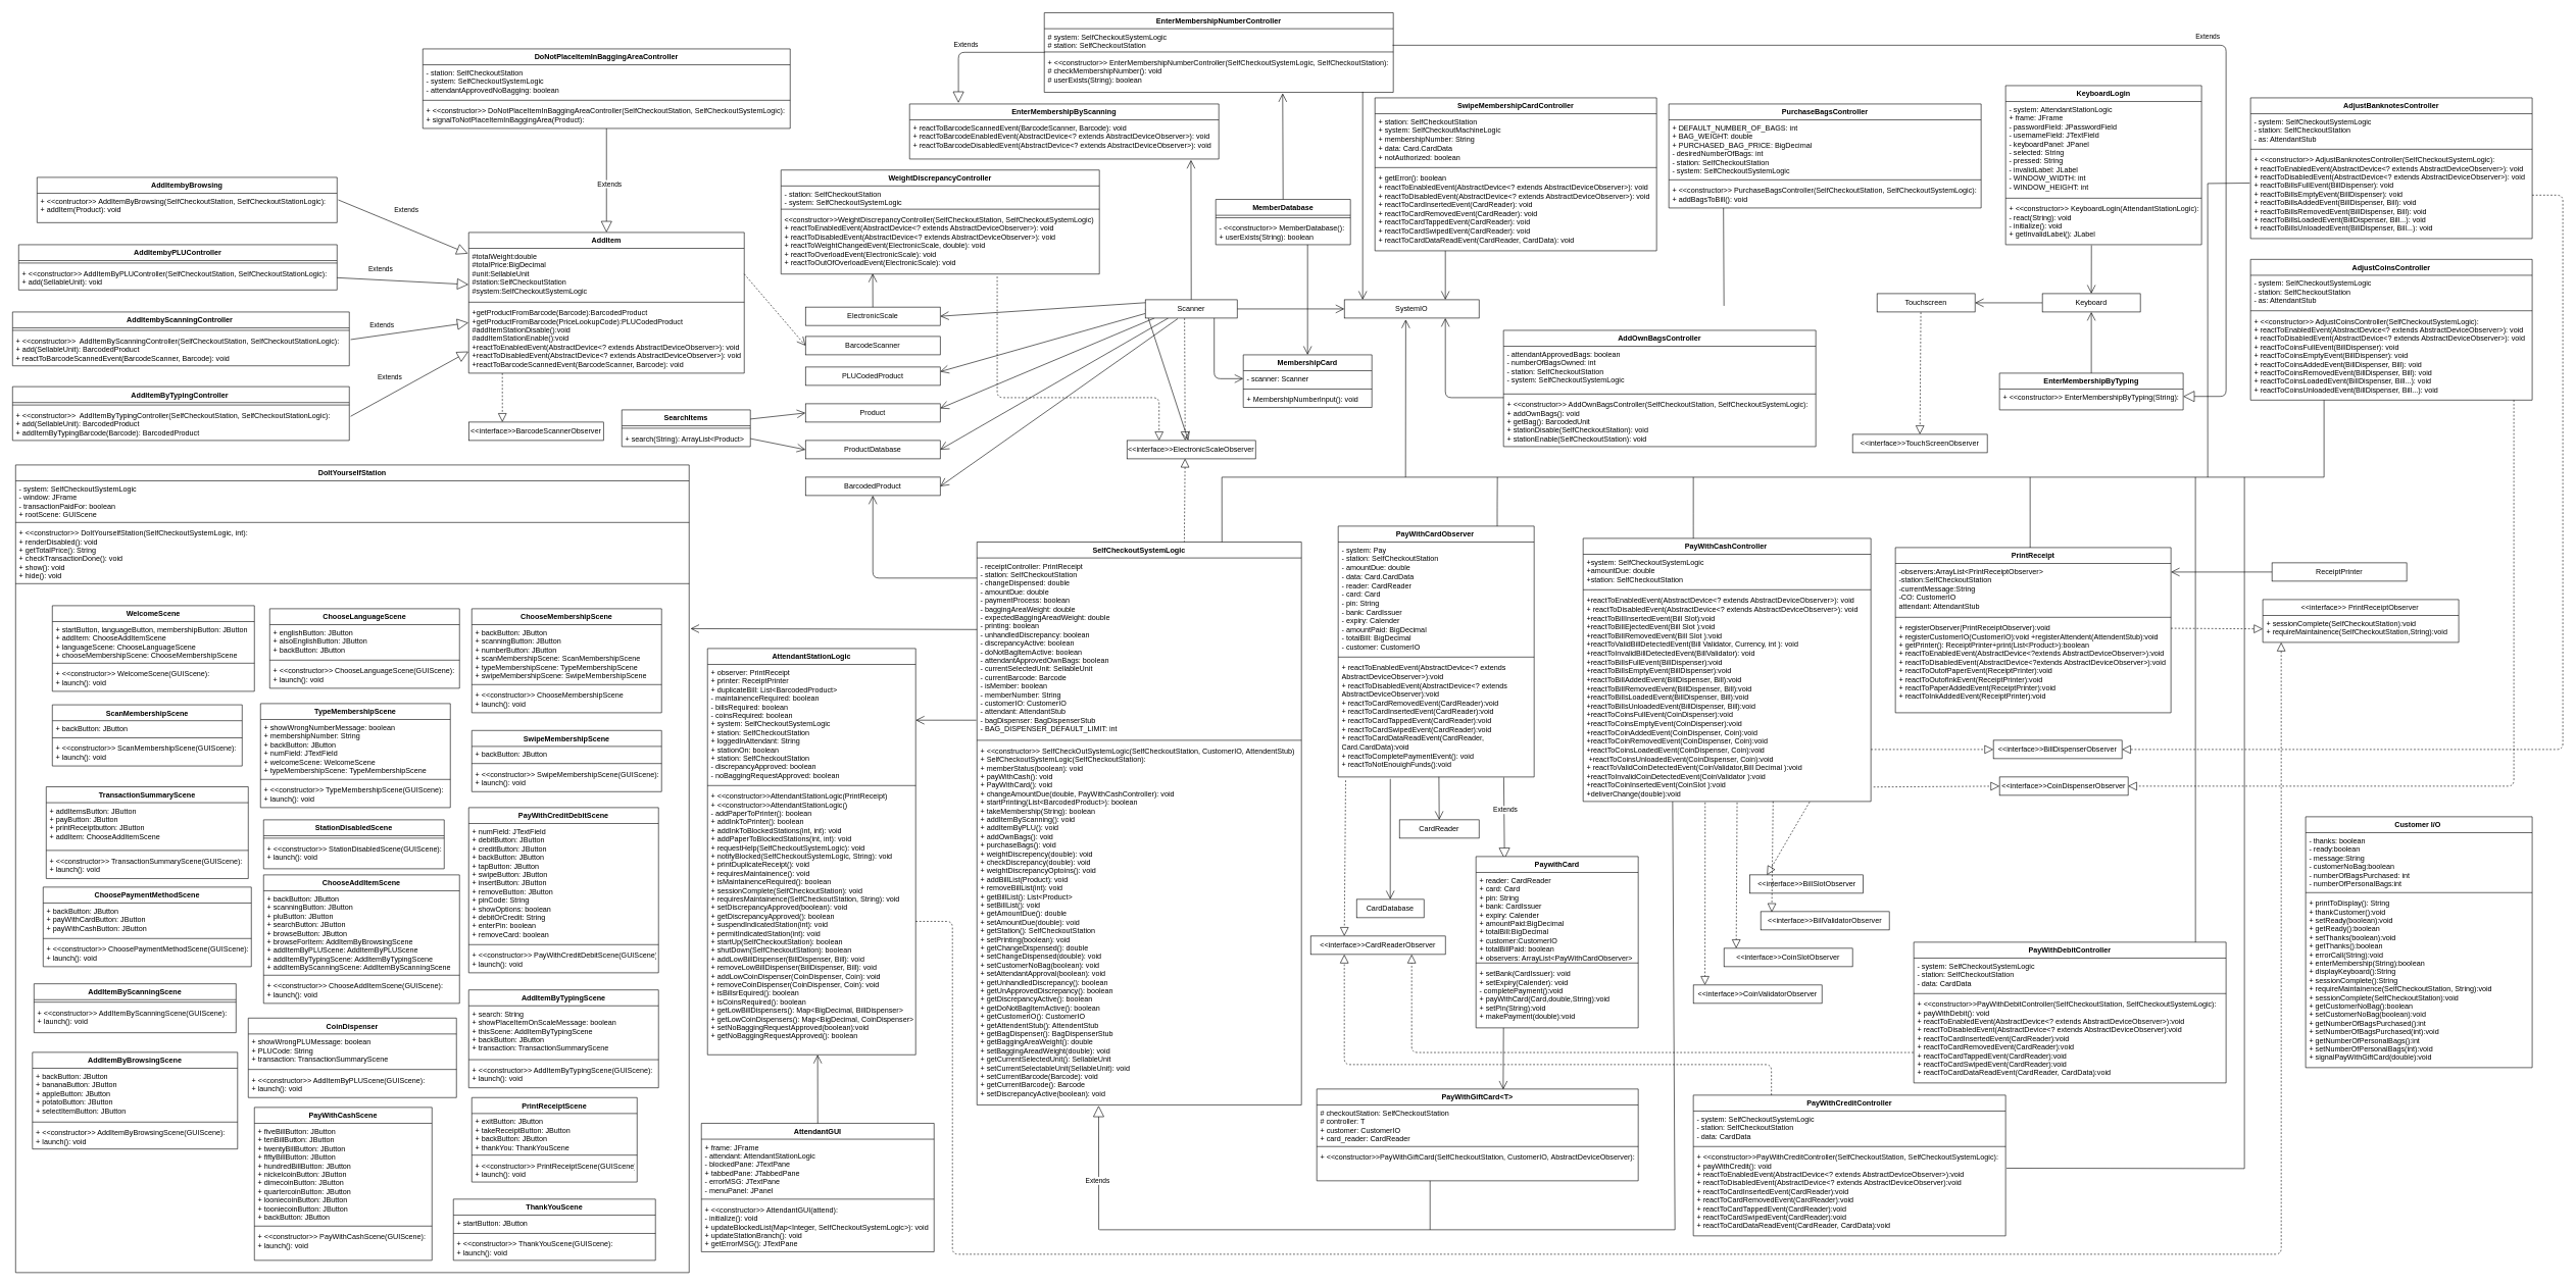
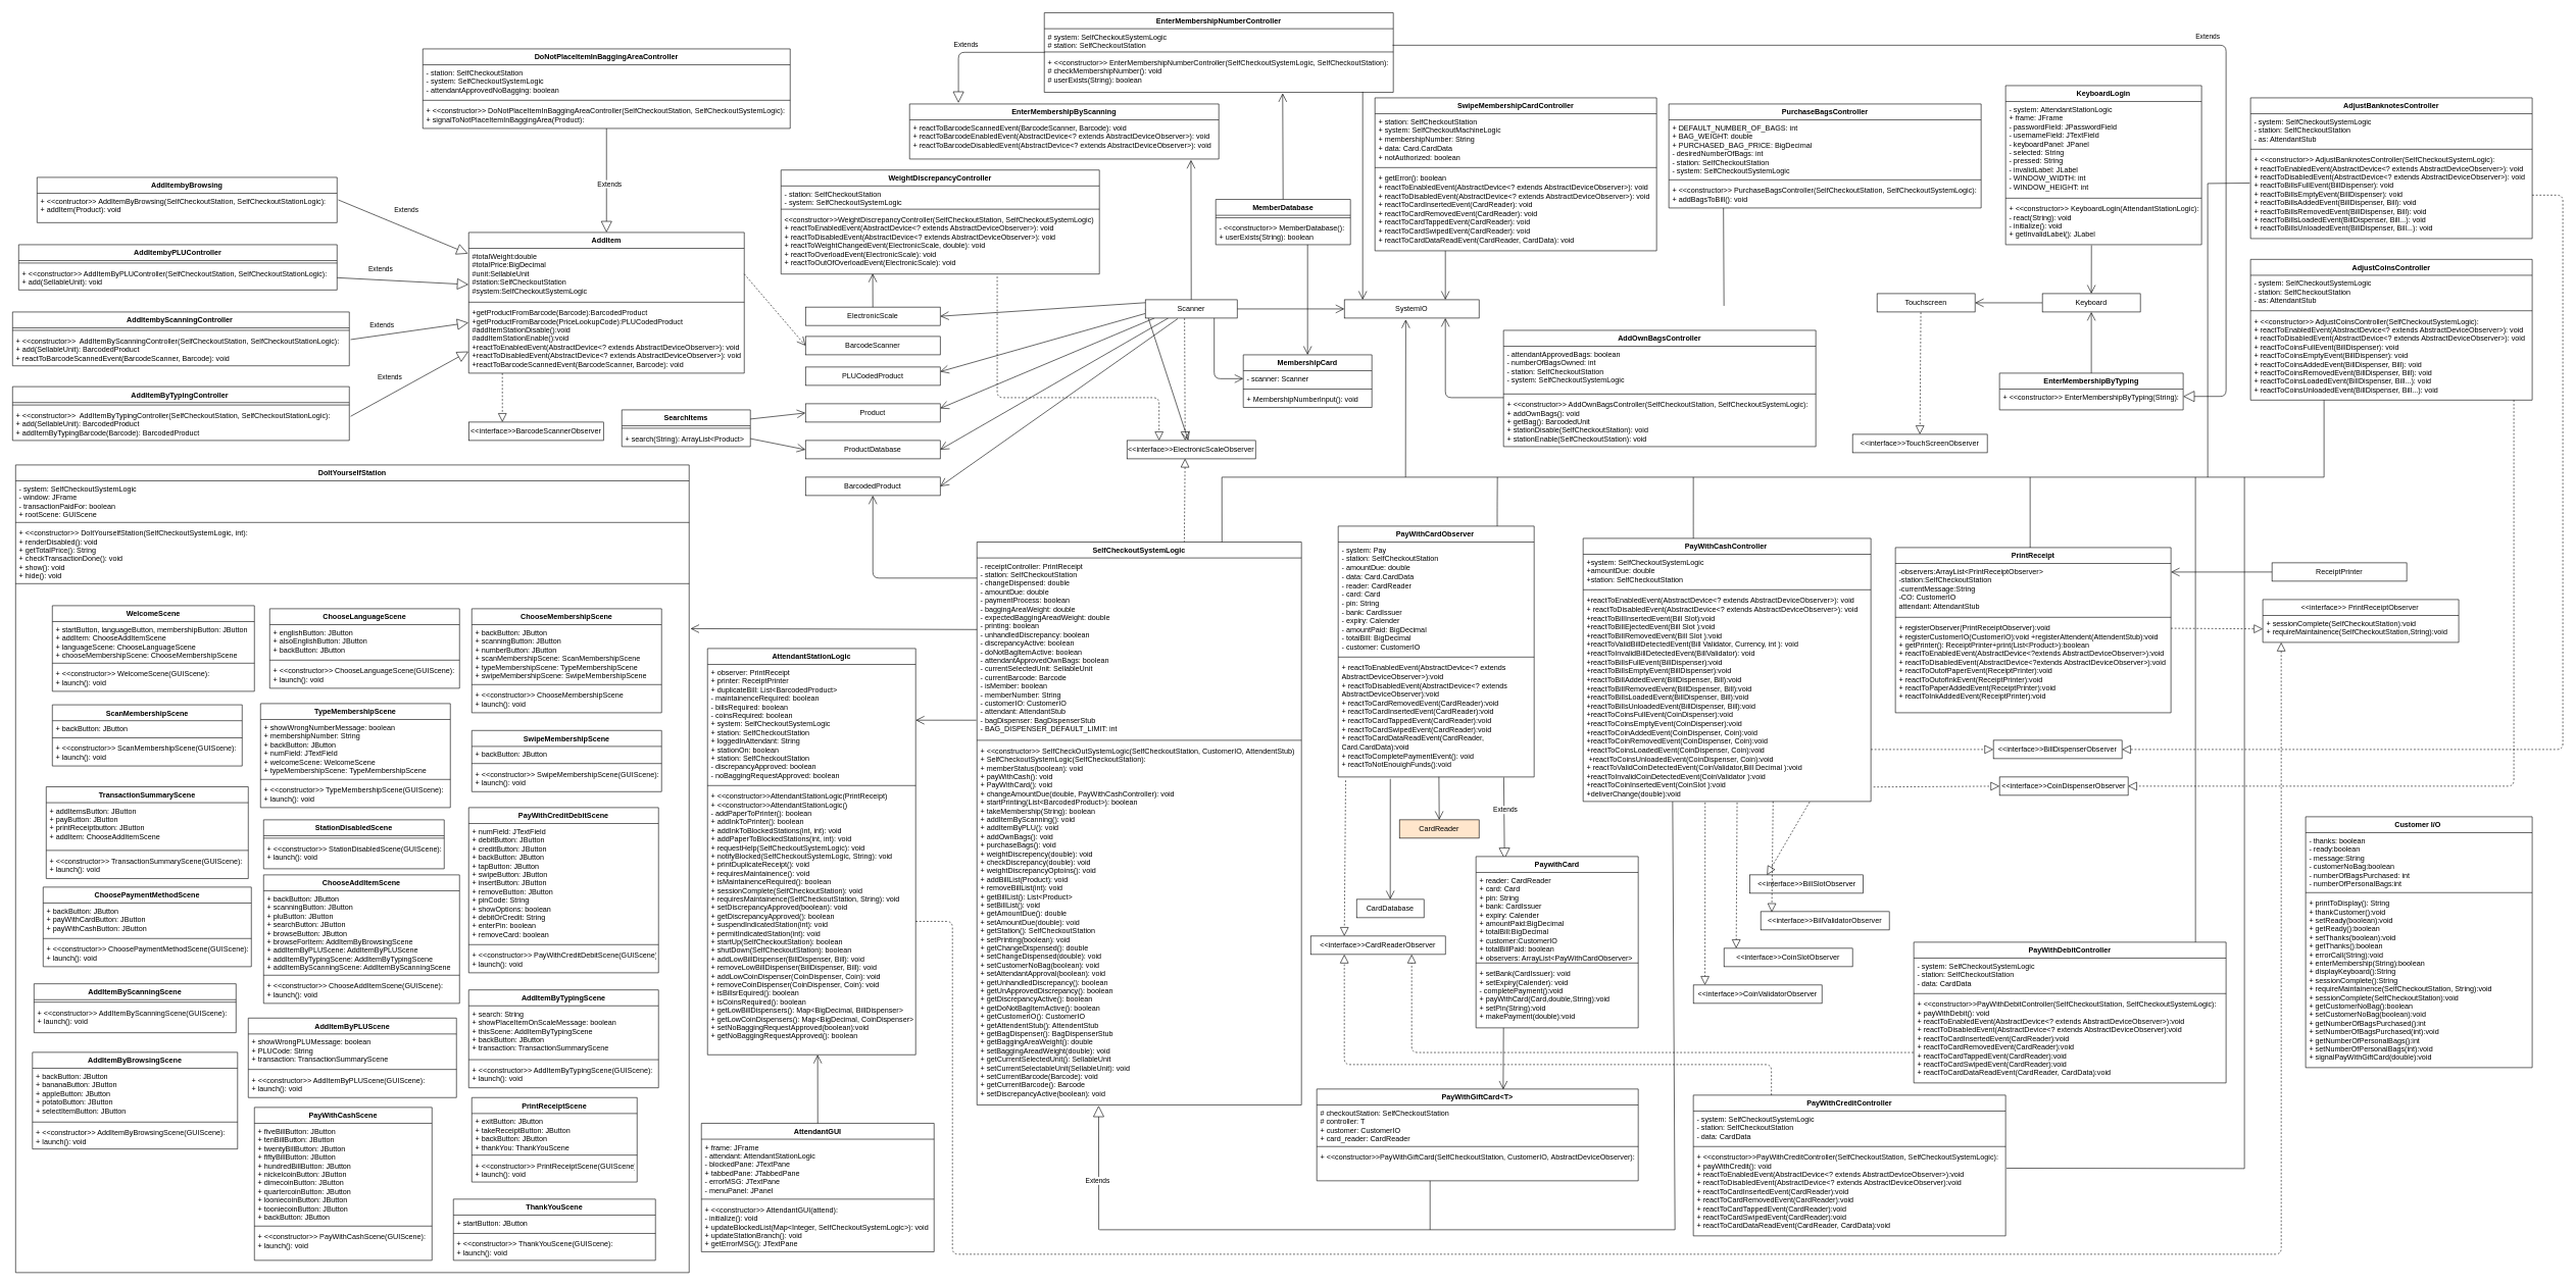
- <mxCell id="94" value="CardReader" style="rounded=0;whiteSpace=wrap;html=1;" parent="1" vertex="1"><mxGeometry x="2285" y="1339" width="130" height="30" as="geometry" /></mxCell>
+ <mxCell id="94" value="CardReader" style="rounded=0;whiteSpace=wrap;html=1;fillColor=#ffe6cc;" parent="1" vertex="1"><mxGeometry x="2285" y="1339" width="130" height="30" as="geometry" /></mxCell>
- <mxCell id="255" value="CoinDispenser" style="swimlane;fontStyle=1;align=center;verticalAlign=top;childLayout=stackLayout;horizontal=1;startSize=26;horizontalStack=0;resizeParent=1;resizeParentMax=0;resizeLast=0;collapsible=1;marginBottom=0;" vertex="1" parent="1"><mxGeometry x="405" y="1663" width="340" height="130" as="geometry" /></mxCell>
+ <mxCell id="255" value="AddItemByPLUScene" style="swimlane;fontStyle=1;align=center;verticalAlign=top;childLayout=stackLayout;horizontal=1;startSize=26;horizontalStack=0;resizeParent=1;resizeParentMax=0;resizeLast=0;collapsible=1;marginBottom=0;" vertex="1" parent="1"><mxGeometry x="405" y="1663" width="340" height="130" as="geometry" /></mxCell>
